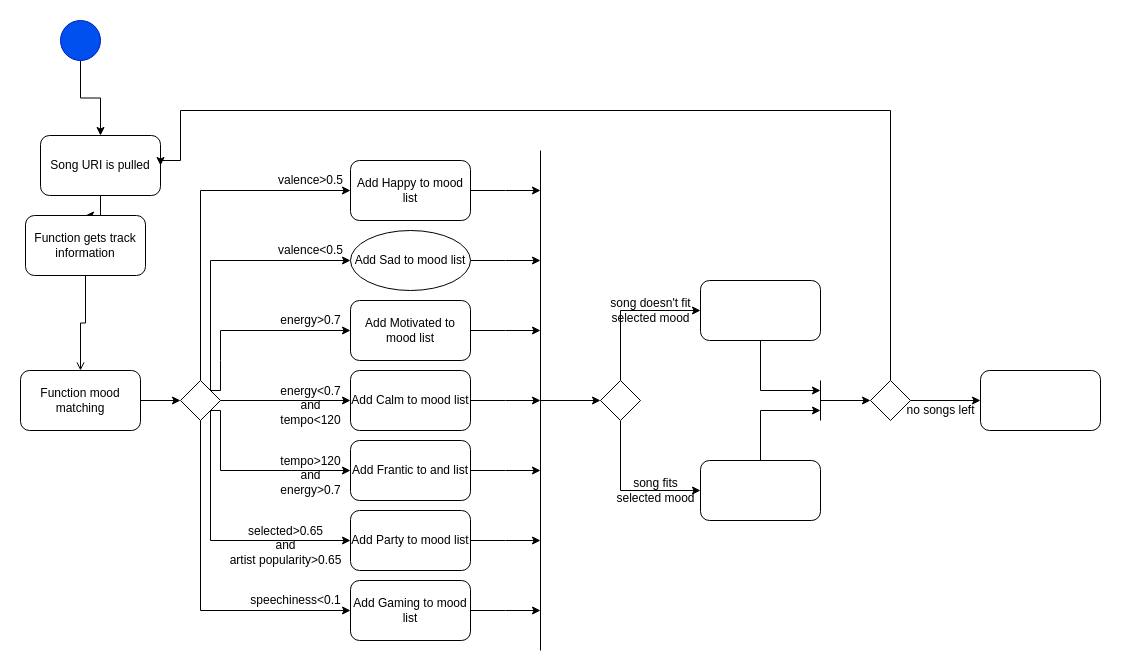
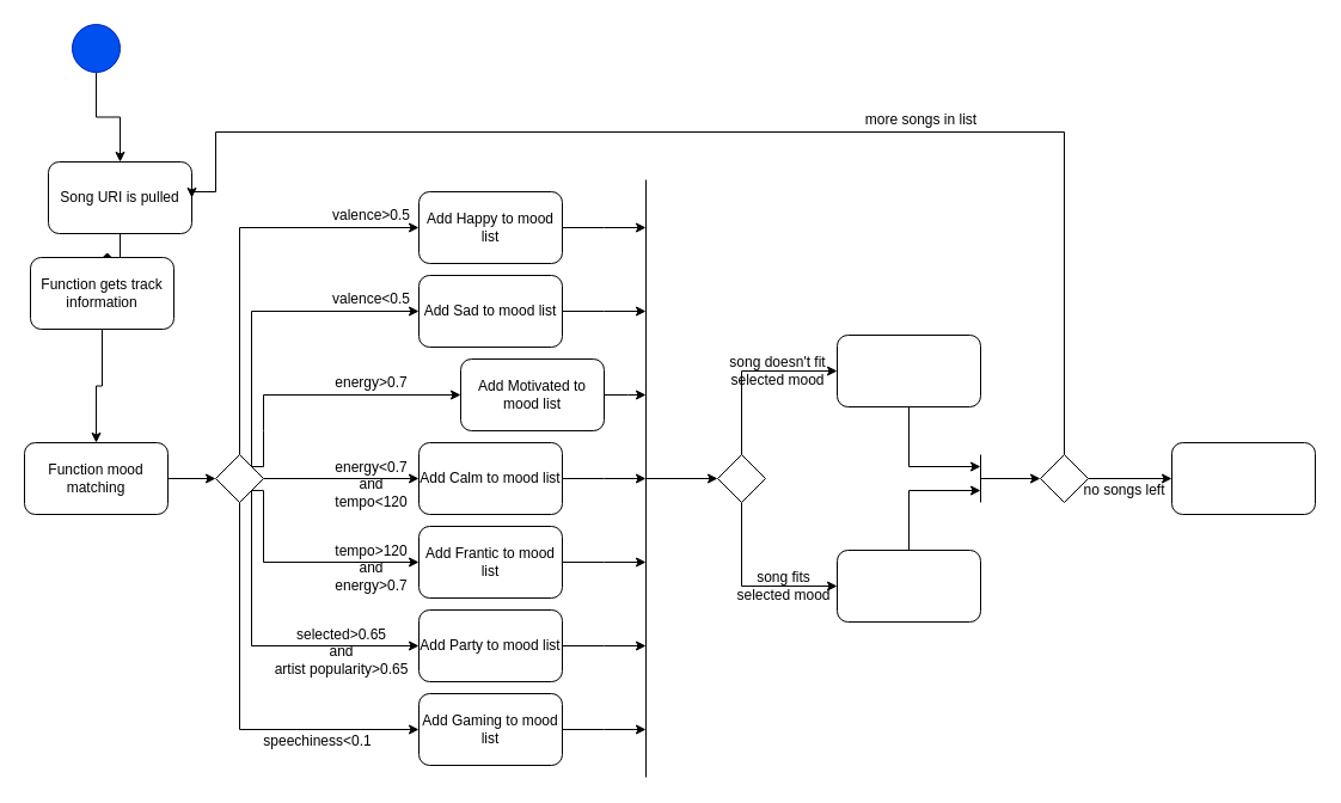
+ <mxCell id="57" value="more songs in list" style="text;html=1;align=center;verticalAlign=middle;resizable=0;points=[];autosize=1;" vertex="1" parent="1"><mxGeometry x="715" y="90" width="110" height="20" as="geometry" /></mxCell>
- <mxCell id="4" style="edgeStyle=orthogonalEdgeStyle;rounded=0;orthogonalLoop=1;jettySize=auto;html=1;entryX=0.5;entryY=0;entryDx=0;entryDy=0;" edge="1" parent="1" source="5" target="7"><mxGeometry relative="1" as="geometry" /></mxCell>
+ <mxCell id="4" style="edgeStyle=orthogonalEdgeStyle;rounded=0;orthogonalLoop=1;jettySize=auto;html=1;entryX=0.5;entryY=0;entryDx=0;entryDy=0;endArrow=diamond;" edge="1" parent="1" source="5" target="7"><mxGeometry relative="1" as="geometry" /></mxCell>
- <mxCell id="21" value="Add Sad to mood list" style="ellipse;whiteSpace=wrap;html=1;" vertex="1" parent="1"><mxGeometry x="350" y="230" width="120" height="60" as="geometry" /></mxCell>
+ <mxCell id="21" value="Add Sad to mood list" style="rounded=1;whiteSpace=wrap;html=1;" vertex="1" parent="1"><mxGeometry x="350" y="230" width="120" height="60" as="geometry" /></mxCell>
- <mxCell id="19" value="Add Motivated to mood list" style="rounded=1;whiteSpace=wrap;html=1;" vertex="1" parent="1"><mxGeometry x="350" y="300" width="120" height="60" as="geometry" /></mxCell>
+ <mxCell id="19" value="Add Motivated to mood list" style="rounded=1;whiteSpace=wrap;html=1;" vertex="1" parent="1"><mxGeometry x="385" y="300" width="120" height="60" as="geometry" /></mxCell>
- <mxCell id="6" style="edgeStyle=orthogonalEdgeStyle;rounded=0;orthogonalLoop=1;jettySize=auto;html=1;entryX=0.5;entryY=0;entryDx=0;entryDy=0;endArrow=open;" edge="1" parent="1" source="7" target="9"><mxGeometry relative="1" as="geometry" /></mxCell>
+ <mxCell id="6" style="edgeStyle=orthogonalEdgeStyle;rounded=0;orthogonalLoop=1;jettySize=auto;html=1;entryX=0.5;entryY=0;entryDx=0;entryDy=0;" edge="1" parent="1" source="7" target="9"><mxGeometry relative="1" as="geometry" /></mxCell>
- <mxCell id="23" value="Add Frantic to and list" style="rounded=1;whiteSpace=wrap;html=1;" vertex="1" parent="1"><mxGeometry x="350" y="440" width="120" height="60" as="geometry" /></mxCell>
+ <mxCell id="23" value="Add Frantic to mood list" style="rounded=1;whiteSpace=wrap;html=1;" vertex="1" parent="1"><mxGeometry x="350" y="440" width="120" height="60" as="geometry" /></mxCell>
- <mxCell id="37" value="speechiness&amp;lt;0.1" style="text;html=1;align=center;verticalAlign=middle;resizable=0;points=[];autosize=1;" vertex="1" parent="1"><mxGeometry x="240" y="590" width="110" height="20" as="geometry" /></mxCell>
+ <mxCell id="37" value="speechiness&amp;lt;0.1" style="text;html=1;align=center;verticalAlign=middle;resizable=0;points=[];autosize=1;" vertex="1" parent="1"><mxGeometry x="210" y="610" width="110" height="20" as="geometry" /></mxCell>
